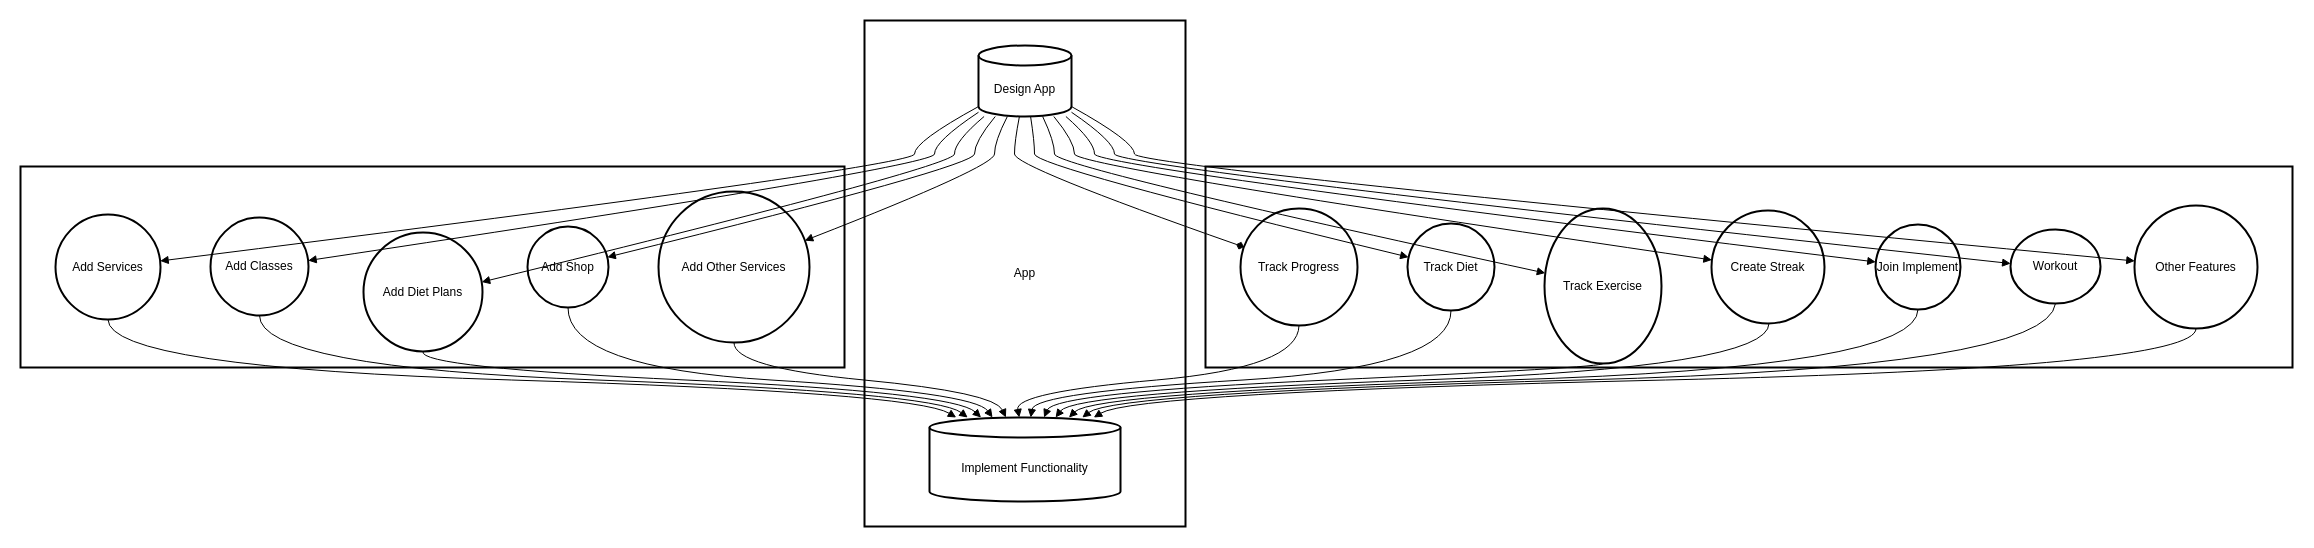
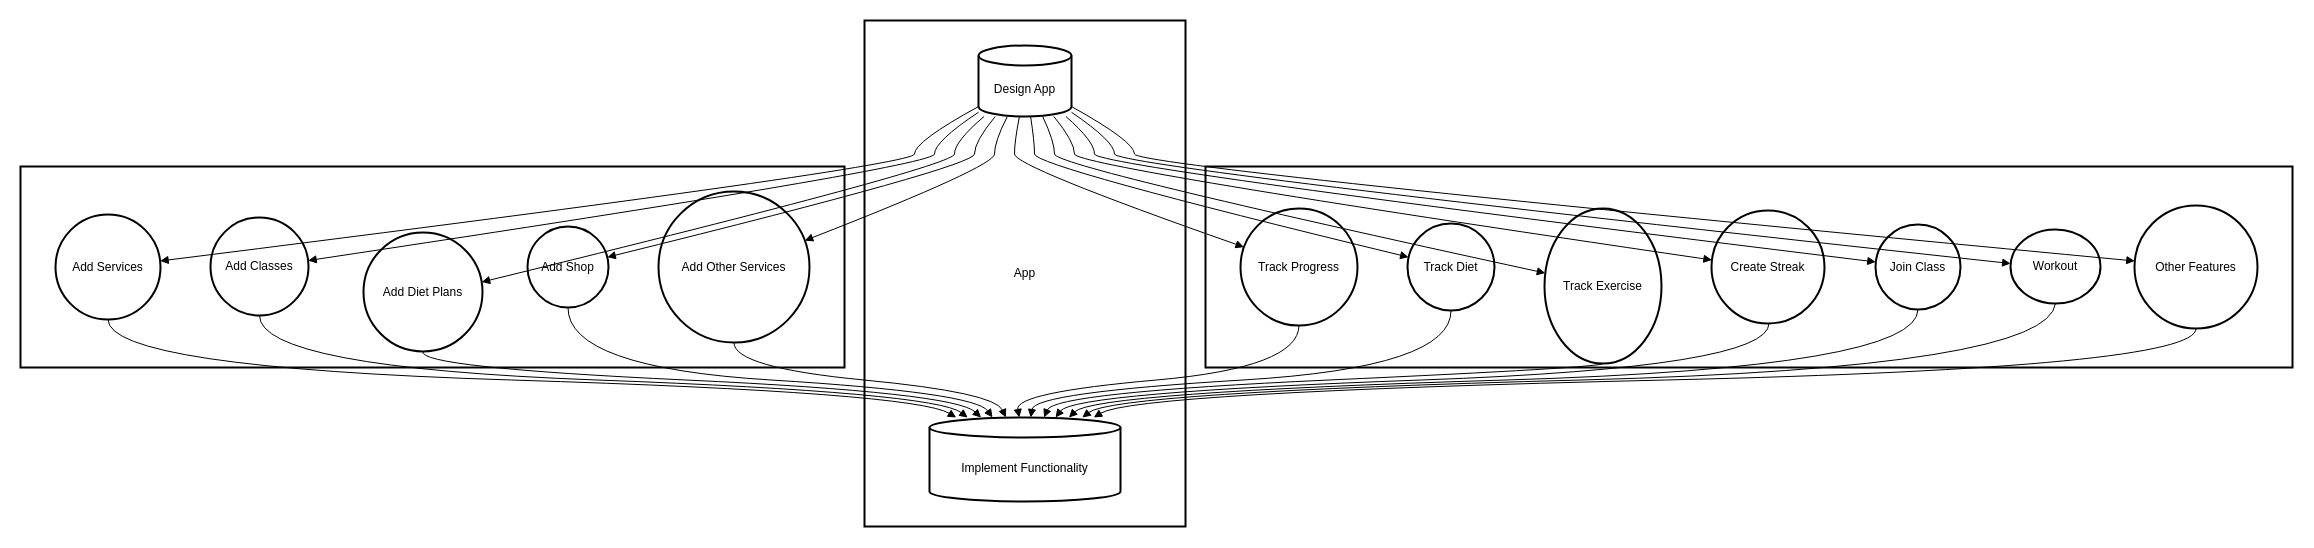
- <mxCell id="24" value="" style="curved=1;startArrow=none;endArrow=diamond;exitX=0.44;exitY=1;entryX=0;entryY=0.32;" edge="1" parent="1" source="17" target="10"><mxGeometry relative="1" as="geometry"><Array as="points"><mxPoint x="1014" y="141" /><mxPoint x="1014" y="166" /></Array></mxGeometry></mxCell>
+ <mxCell id="24" value="" style="curved=1;startArrow=none;endArrow=block;exitX=0.44;exitY=1;entryX=0;entryY=0.32;" edge="1" parent="1" source="17" target="10"><mxGeometry relative="1" as="geometry"><Array as="points"><mxPoint x="1014" y="141" /><mxPoint x="1014" y="166" /></Array></mxGeometry></mxCell>
- <mxCell id="14" value="Join Implement" style="ellipse;aspect=fixed;strokeWidth=2;whiteSpace=wrap;" vertex="1" parent="1"><mxGeometry x="1875" y="224" width="85" height="85" as="geometry" /></mxCell>
+ <mxCell id="14" value="Join Class" style="ellipse;aspect=fixed;strokeWidth=2;whiteSpace=wrap;" vertex="1" parent="1"><mxGeometry x="1875" y="224" width="85" height="85" as="geometry" /></mxCell>
